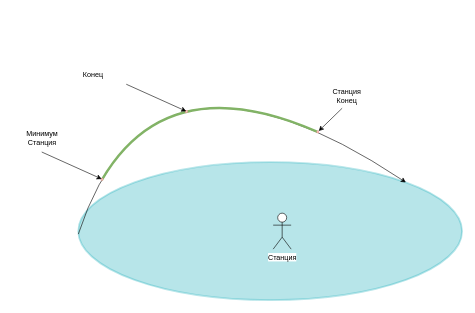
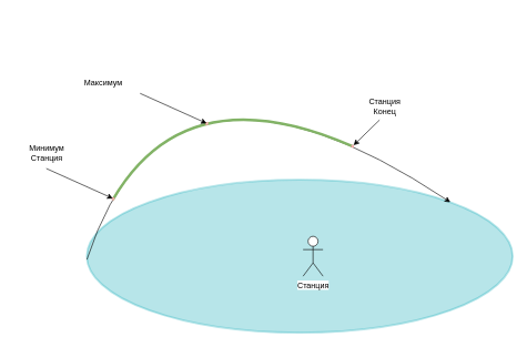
- <mxCell id="6" value="Конец" style="text;html=1;strokeColor=none;fillColor=none;align=center;verticalAlign=middle;whiteSpace=wrap;rounded=0;" vertex="1" parent="1"><mxGeometry x="100" y="110" width="110" height="30" as="geometry" /></mxCell>
+ <mxCell id="6" value="Максимум" style="text;html=1;strokeColor=none;fillColor=none;align=center;verticalAlign=middle;whiteSpace=wrap;rounded=0;" vertex="1" parent="1"><mxGeometry x="100" y="110" width="110" height="30" as="geometry" /></mxCell>
